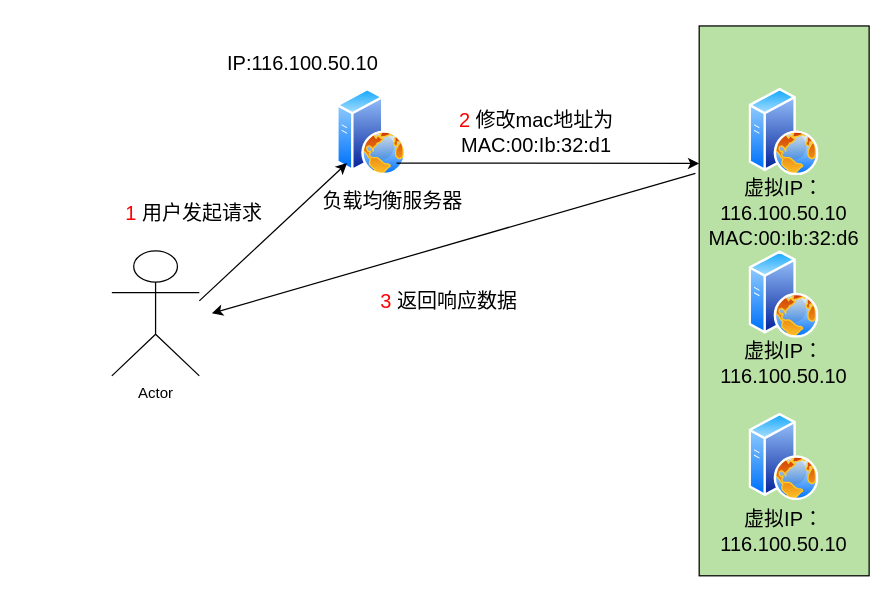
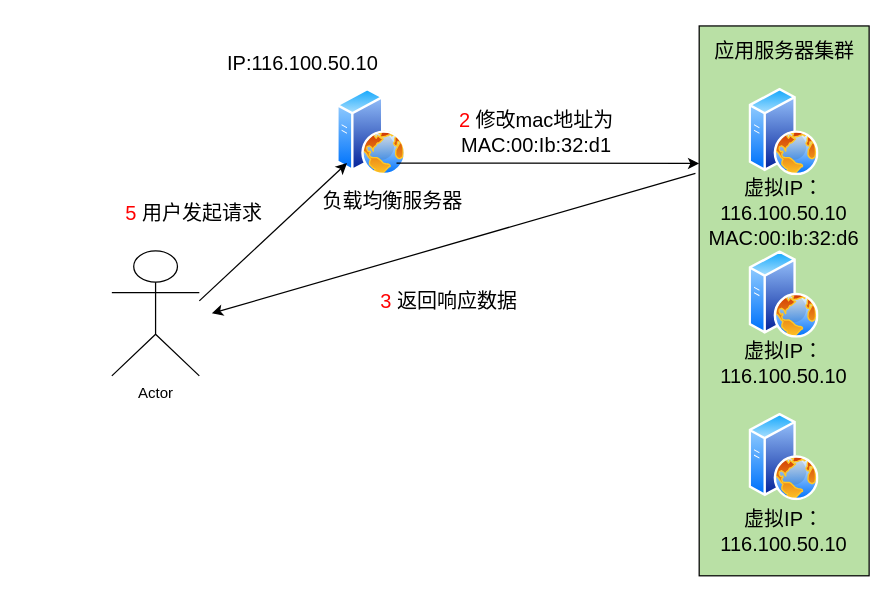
+ <mxCell id="7" value="&lt;font style=&quot;font-size: 16px&quot;&gt;应用服务器集群&lt;/font&gt;" style="text;html=1;strokeColor=none;fillColor=none;align=center;verticalAlign=middle;whiteSpace=wrap;rounded=0;" vertex="1" parent="1"><mxGeometry x="565.5" y="30" width="123" height="20" as="geometry" /></mxCell>
- <mxCell id="15" value="&lt;font style=&quot;font-size: 16px&quot;&gt;&lt;font color=&quot;#ff0000&quot;&gt;1&lt;/font&gt; 用户发起请求&lt;/font&gt;" style="text;html=1;strokeColor=none;fillColor=none;align=center;verticalAlign=middle;whiteSpace=wrap;rounded=0;" vertex="1" parent="1"><mxGeometry x="20" y="160" width="270" height="20" as="geometry" /></mxCell>
+ <mxCell id="15" value="&lt;font style=&quot;font-size: 16px&quot;&gt;&lt;font color=&quot;#ff0000&quot;&gt;5&lt;/font&gt; 用户发起请求&lt;/font&gt;" style="text;html=1;strokeColor=none;fillColor=none;align=center;verticalAlign=middle;whiteSpace=wrap;rounded=0;" vertex="1" parent="1"><mxGeometry x="20" y="160" width="270" height="20" as="geometry" /></mxCell>
